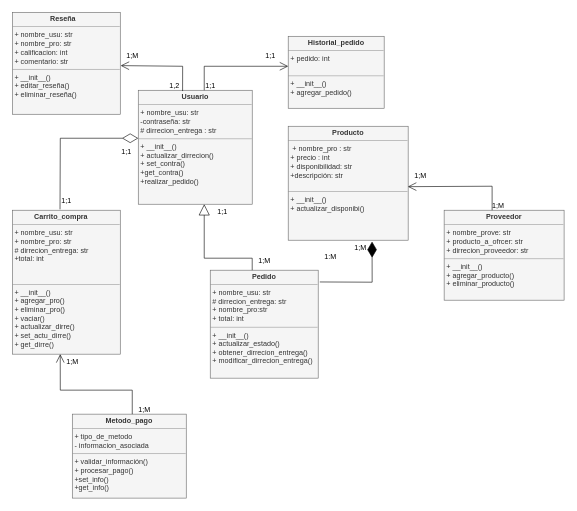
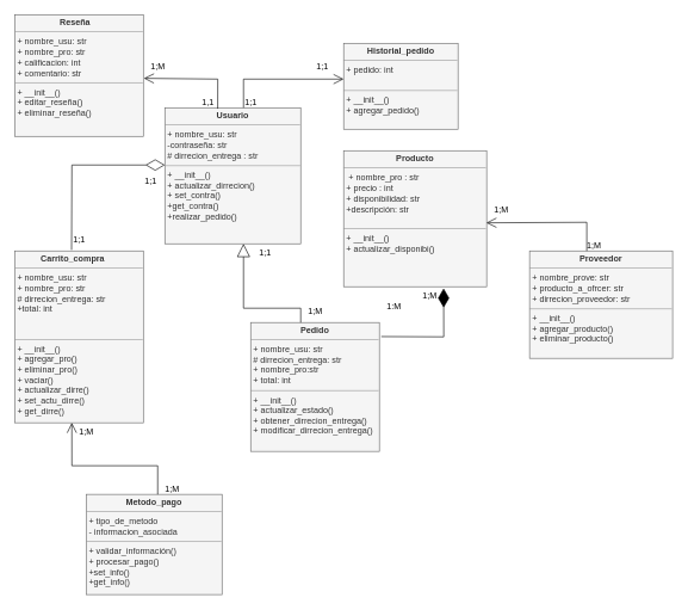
- <mxCell id="25" value="1,2" style="text;html=1;align=center;verticalAlign=middle;resizable=0;points=[];autosize=1;strokeColor=none;fillColor=none;" vertex="1" parent="1"><mxGeometry x="270" y="128" width="40" height="30" as="geometry" /></mxCell>
+ <mxCell id="25" value="1,1" style="text;html=1;align=center;verticalAlign=middle;resizable=0;points=[];autosize=1;strokeColor=none;fillColor=none;" vertex="1" parent="1"><mxGeometry x="270" y="128" width="40" height="30" as="geometry" /></mxCell>
